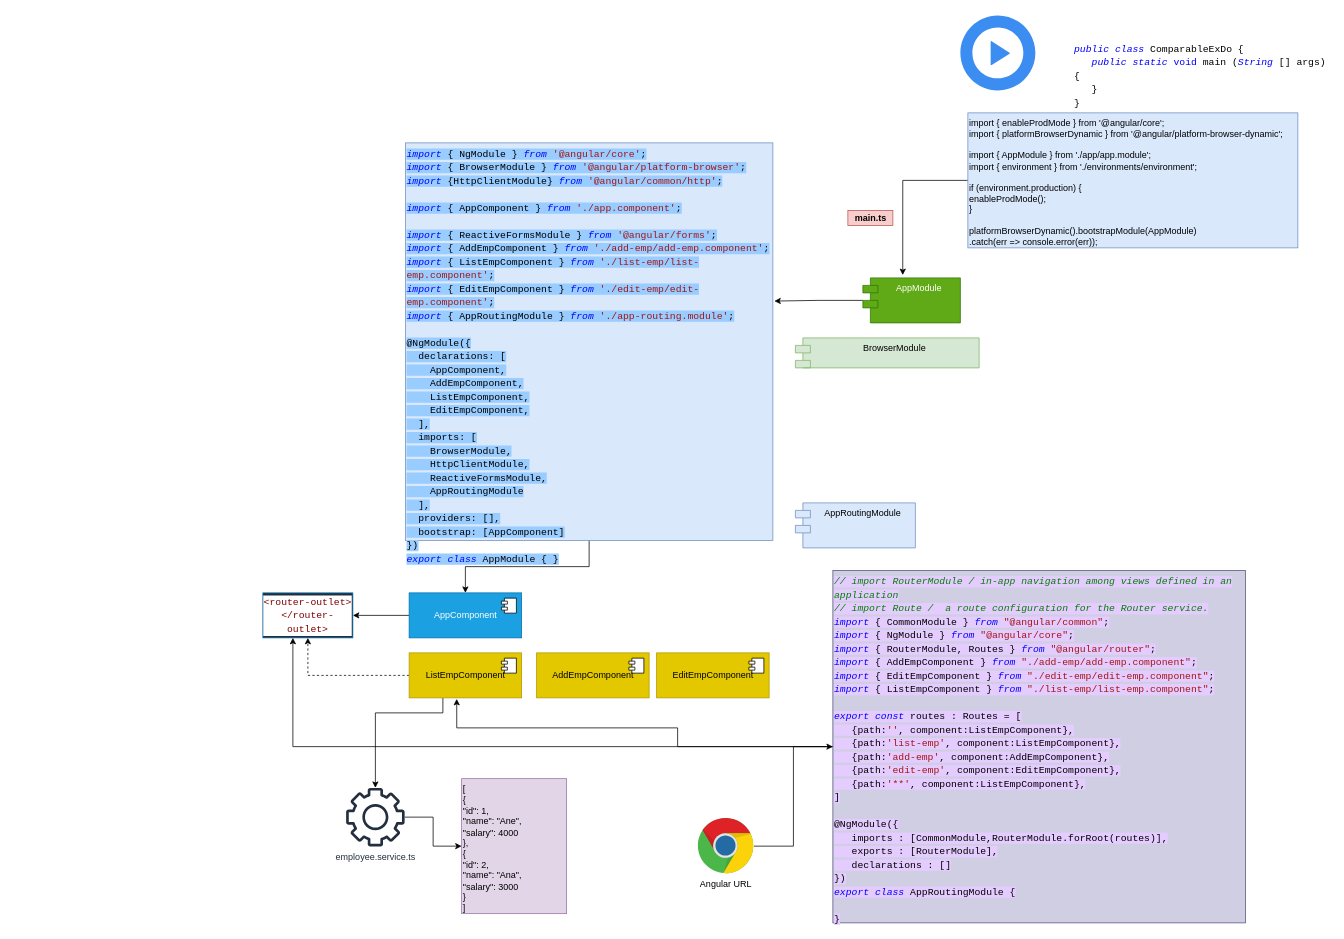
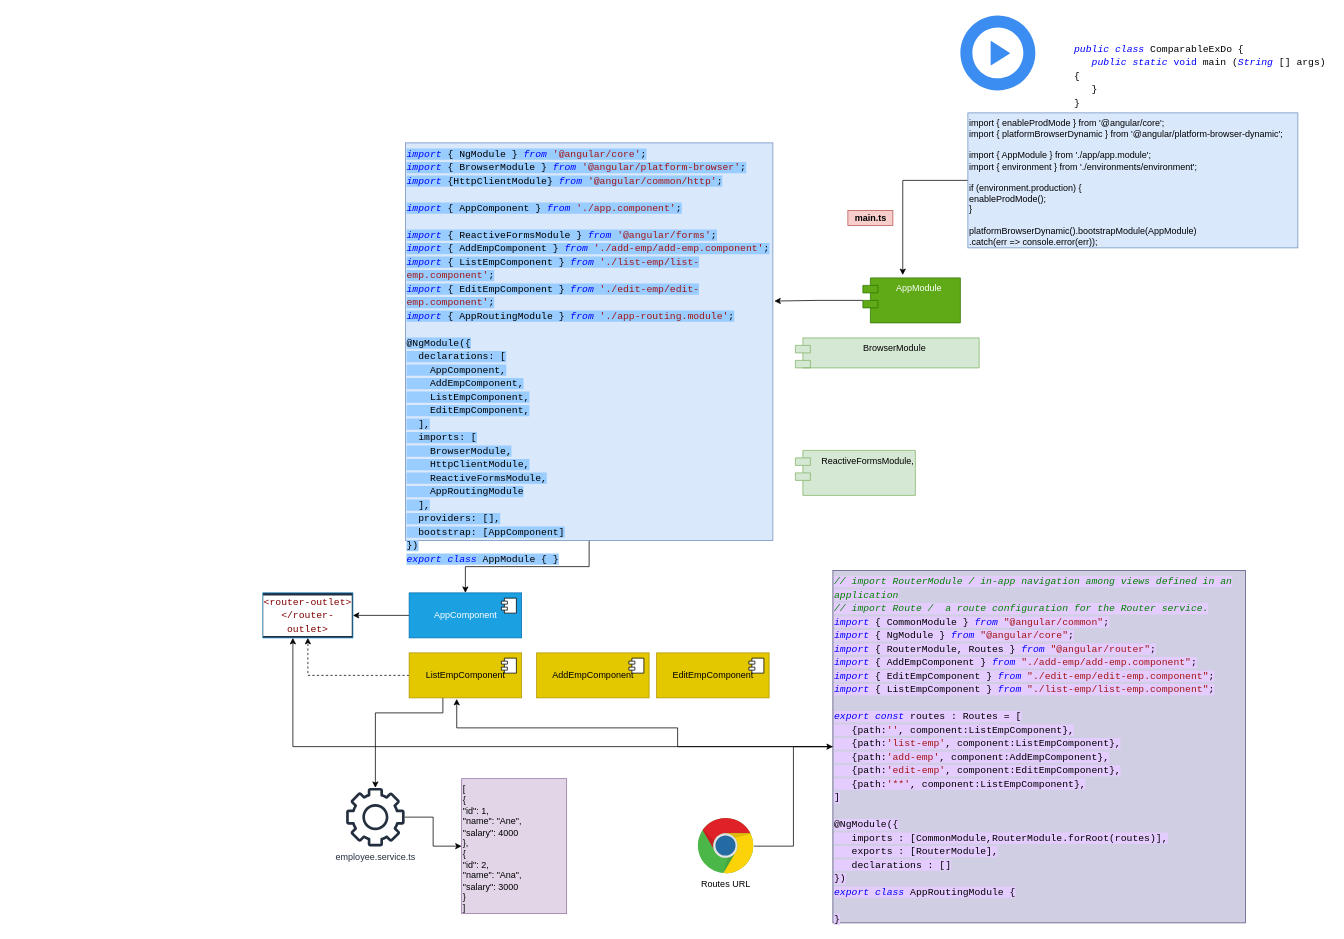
+ <mxCell id="13" value="    ReactiveFormsModule,&#10;" style="shape=module;align=left;spacingLeft=20;align=center;verticalAlign=top;fillColor=#d5e8d4;strokeColor=#82b366;" parent="1" vertex="1"><mxGeometry x="1060" y="600" width="160" height="60" as="geometry" /></mxCell>
- <mxCell id="8" value="AppRoutingModule" style="shape=module;align=left;spacingLeft=20;align=center;verticalAlign=top;fillColor=#dae8fc;strokeColor=#6c8ebf;" parent="1" vertex="1"><mxGeometry x="1060" y="670" width="160" height="60" as="geometry" /></mxCell>
- <mxCell id="31" value="Angular URL" style="dashed=0;outlineConnect=0;html=1;align=center;labelPosition=center;verticalLabelPosition=bottom;verticalAlign=top;shape=mxgraph.weblogos.chrome" parent="1" vertex="1"><mxGeometry x="930" y="1090" width="74.8" height="75.4" as="geometry" /></mxCell>
+ <mxCell id="31" value="Routes URL" style="dashed=0;outlineConnect=0;html=1;align=center;labelPosition=center;verticalLabelPosition=bottom;verticalAlign=top;shape=mxgraph.weblogos.chrome" parent="1" vertex="1"><mxGeometry x="930" y="1090" width="74.8" height="75.4" as="geometry" /></mxCell>
